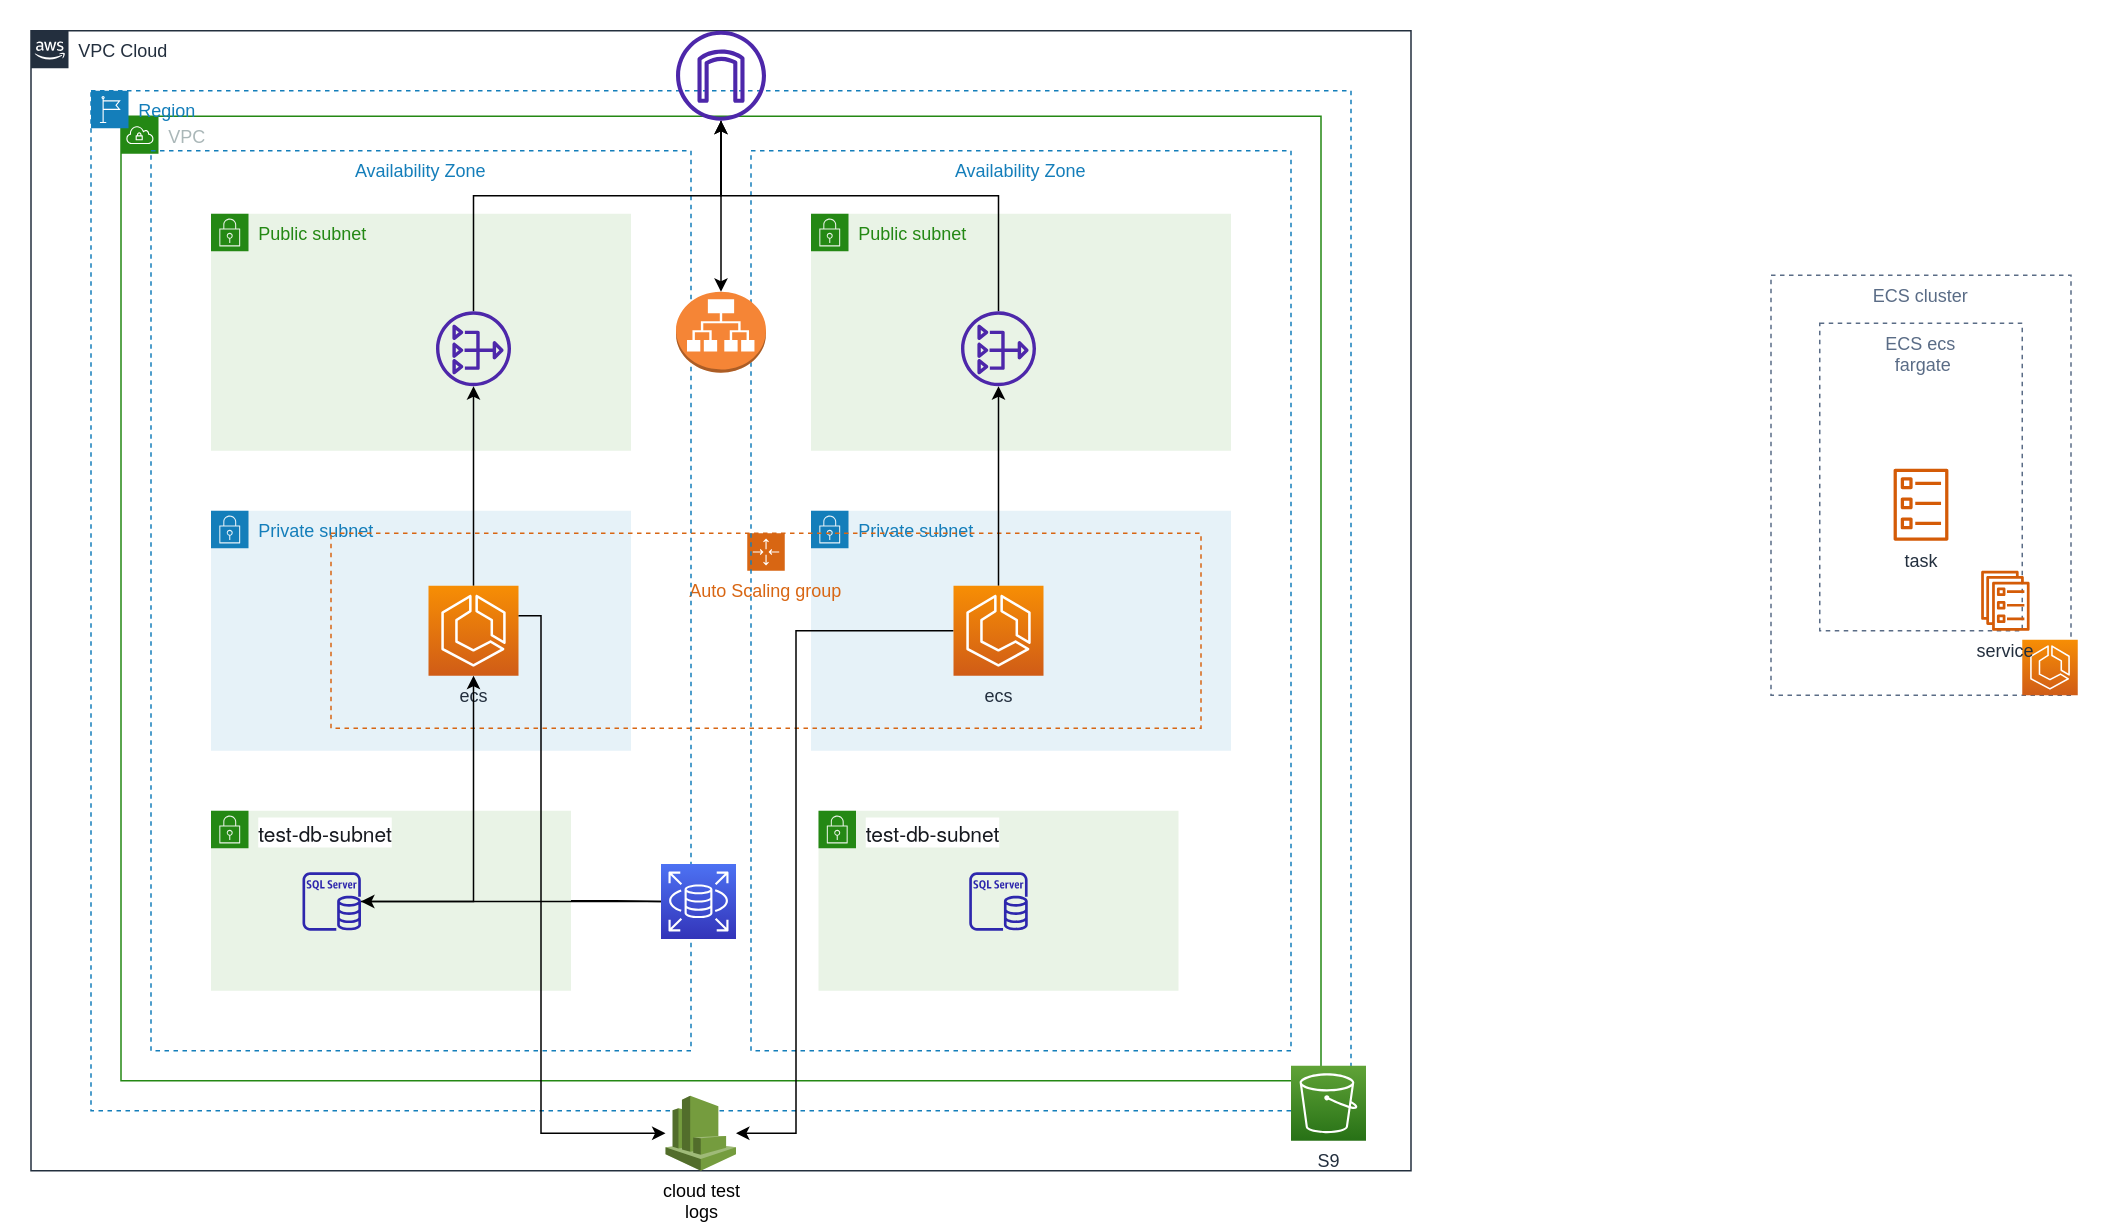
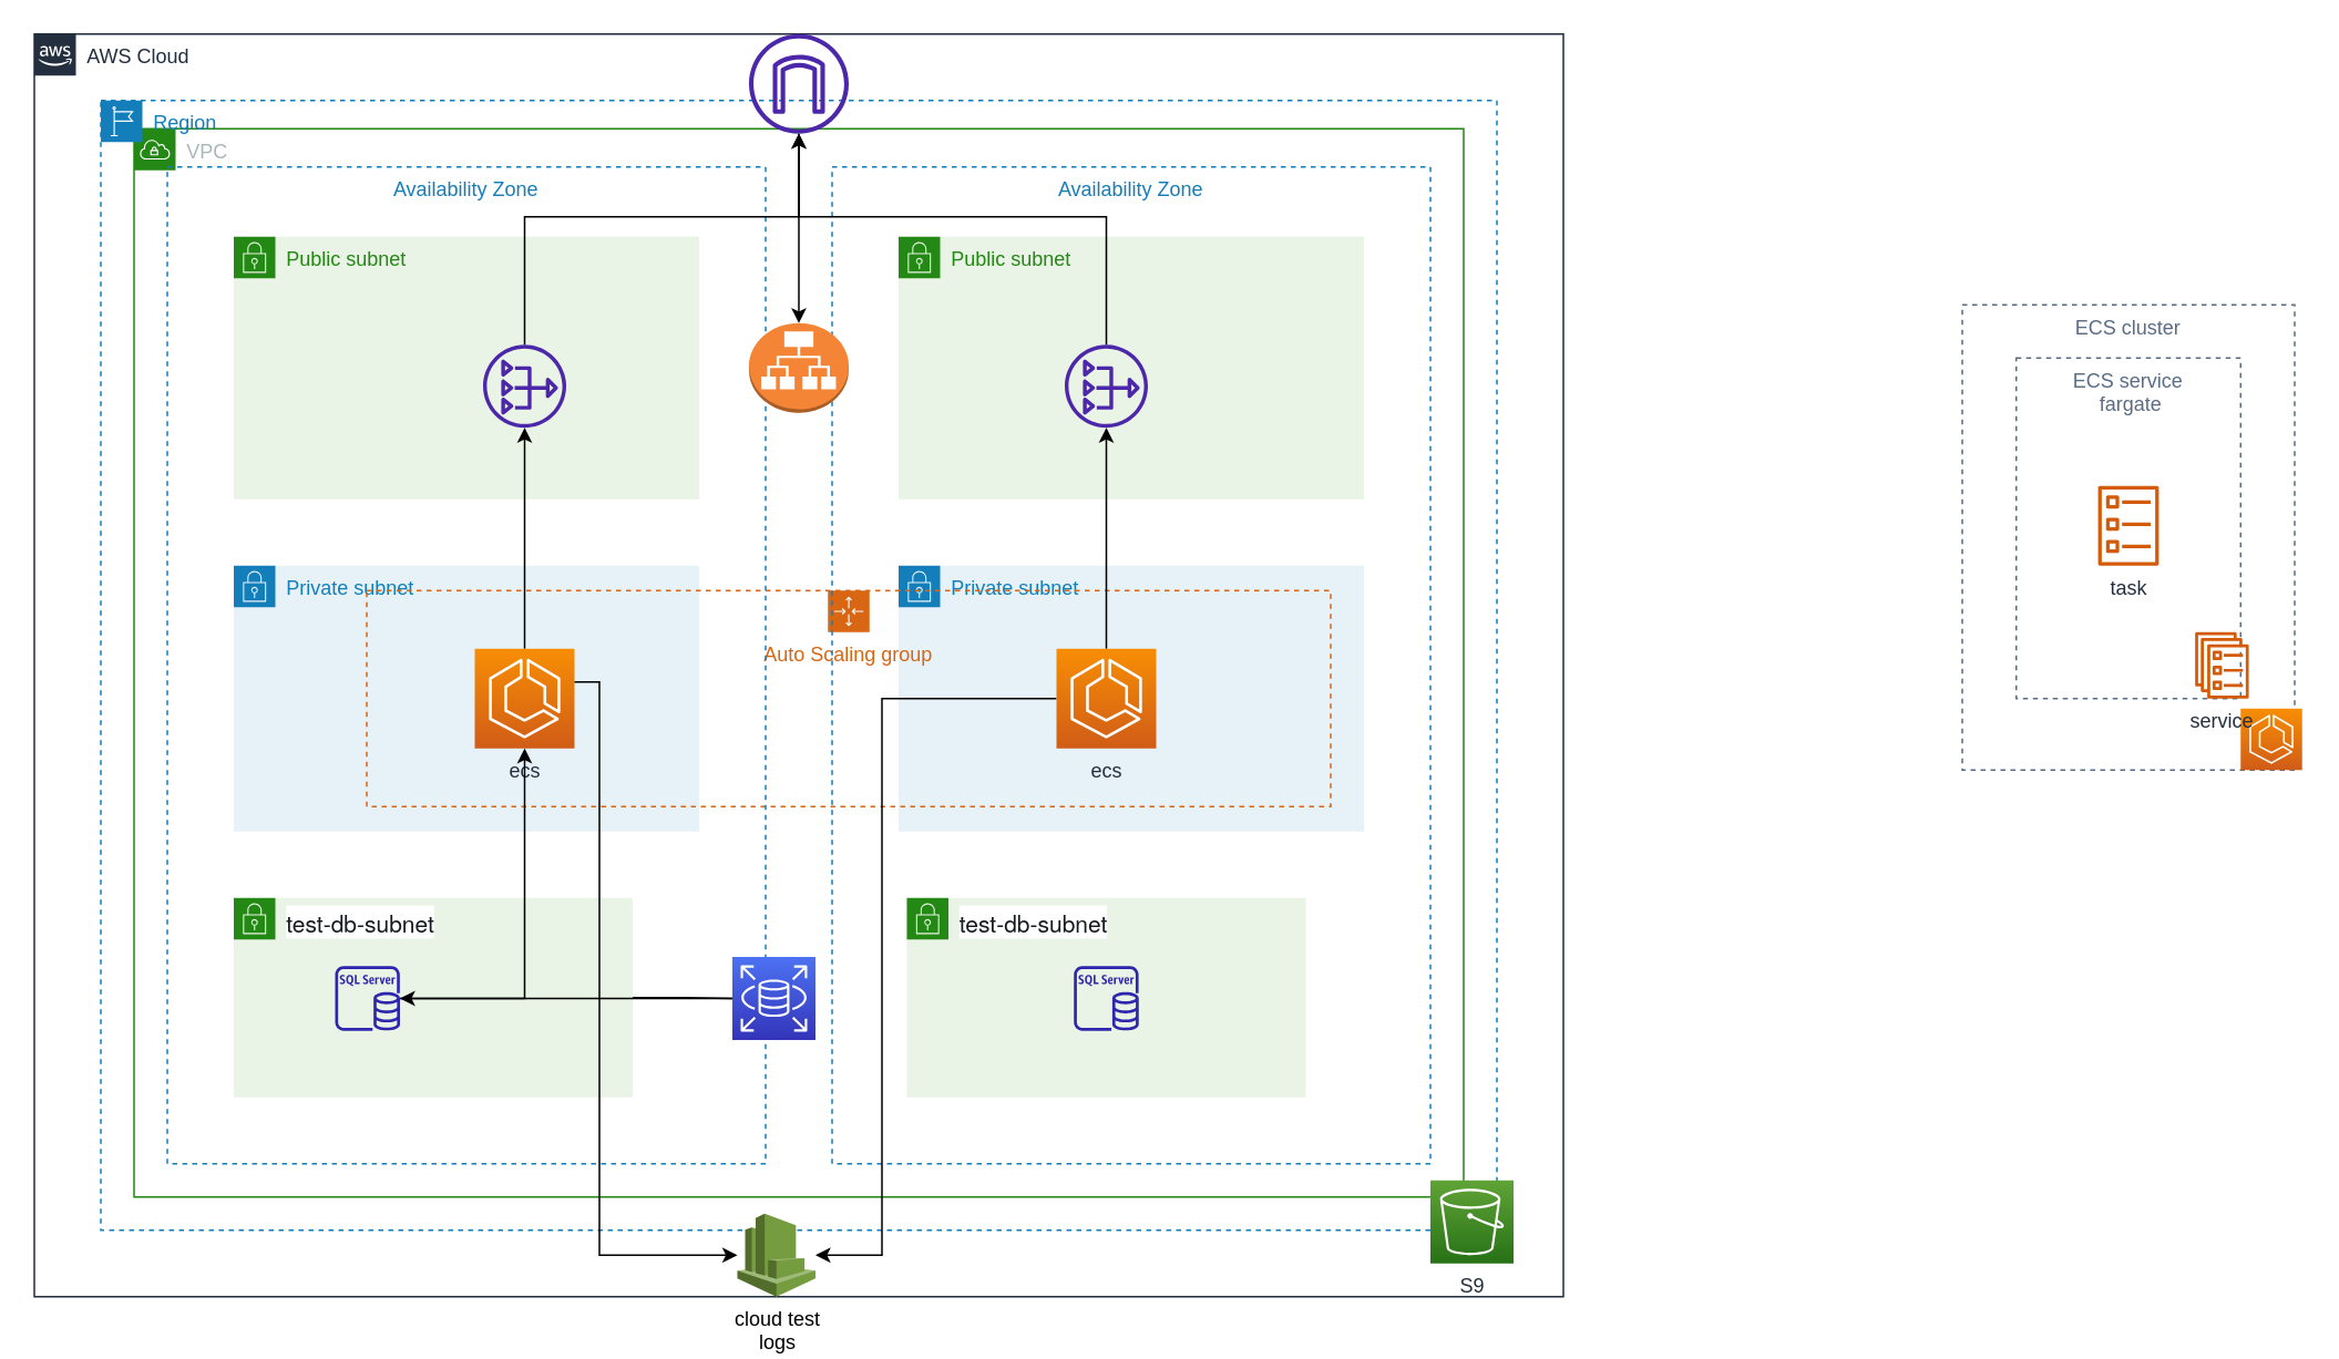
- <mxCell id="8" value="VPC Cloud" style="points=[[0,0],[0.25,0],[0.5,0],[0.75,0],[1,0],[1,0.25],[1,0.5],[1,0.75],[1,1],[0.75,1],[0.5,1],[0.25,1],[0,1],[0,0.75],[0,0.5],[0,0.25]];outlineConnect=0;gradientColor=none;html=1;whiteSpace=wrap;fontSize=12;fontStyle=0;shape=mxgraph.aws4.group;grIcon=mxgraph.aws4.group_aws_cloud_alt;strokeColor=#232F3E;fillColor=none;verticalAlign=top;align=left;spacingLeft=30;fontColor=#232F3E;dashed=0;" vertex="1" parent="1"><mxGeometry x="20" y="20" width="920" height="760" as="geometry" /></mxCell>
+ <mxCell id="8" value="AWS Cloud" style="points=[[0,0],[0.25,0],[0.5,0],[0.75,0],[1,0],[1,0.25],[1,0.5],[1,0.75],[1,1],[0.75,1],[0.5,1],[0.25,1],[0,1],[0,0.75],[0,0.5],[0,0.25]];outlineConnect=0;gradientColor=none;html=1;whiteSpace=wrap;fontSize=12;fontStyle=0;shape=mxgraph.aws4.group;grIcon=mxgraph.aws4.group_aws_cloud_alt;strokeColor=#232F3E;fillColor=none;verticalAlign=top;align=left;spacingLeft=30;fontColor=#232F3E;dashed=0;" vertex="1" parent="1"><mxGeometry x="20" y="20" width="920" height="760" as="geometry" /></mxCell>
- <mxCell id="3" value="ECS ecs&#10; fargate" style="fillColor=none;strokeColor=#5A6C86;dashed=1;verticalAlign=top;fontStyle=0;fontColor=#5A6C86;" vertex="1" parent="1"><mxGeometry x="1212.5" y="215" width="135" height="205" as="geometry" /></mxCell>
+ <mxCell id="3" value="ECS service&#10; fargate" style="fillColor=none;strokeColor=#5A6C86;dashed=1;verticalAlign=top;fontStyle=0;fontColor=#5A6C86;" vertex="1" parent="1"><mxGeometry x="1212.5" y="215" width="135" height="205" as="geometry" /></mxCell>
- <mxCell id="38" value="task" style="sketch=0;outlineConnect=0;fontColor=#232F3E;gradientColor=none;fillColor=#D45B07;strokeColor=none;dashed=0;verticalLabelPosition=bottom;verticalAlign=top;align=center;html=1;fontSize=12;fontStyle=0;aspect=fixed;pointerEvents=1;shape=mxgraph.aws4.ecs_task;" vertex="1" parent="1"><mxGeometry x="1261.5" y="312" width="37" height="48" as="geometry" /></mxCell>
+ <mxCell id="38" value="task" style="sketch=0;outlineConnect=0;fontColor=#232F3E;gradientColor=none;fillColor=#D45B07;strokeColor=none;dashed=0;verticalLabelPosition=bottom;verticalAlign=top;align=center;html=1;fontSize=12;fontStyle=0;aspect=fixed;pointerEvents=1;shape=mxgraph.aws4.ecs_task;" vertex="1" parent="1"><mxGeometry x="1261.5" y="292" width="37" height="48" as="geometry" /></mxCell>
